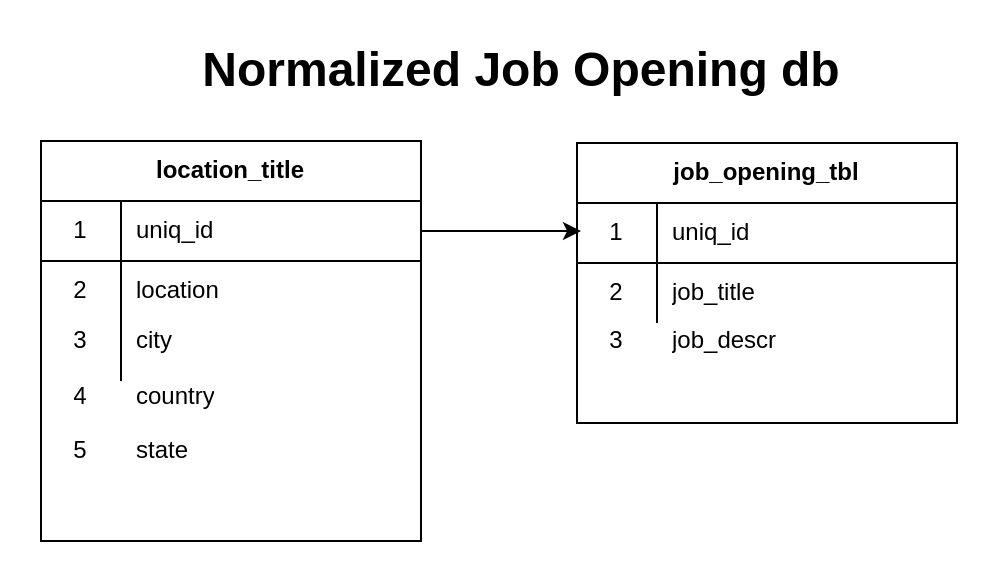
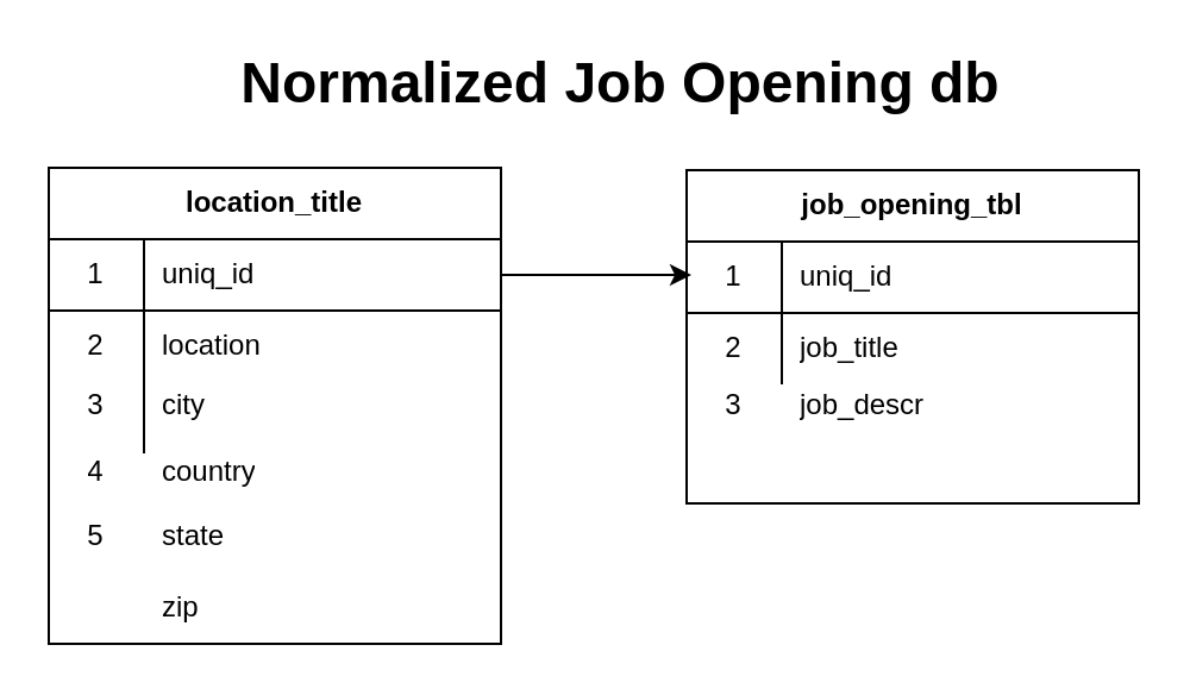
+ <mxCell id="22" value="zip" style="shape=partialRectangle;html=1;whiteSpace=wrap;connectable=0;fillColor=none;top=0;left=0;bottom=0;right=0;align=left;spacingLeft=6;overflow=hidden;container=0;" parent="5" vertex="1"><mxGeometry x="40" y="170" width="150" height="30" as="geometry" /></mxCell>
